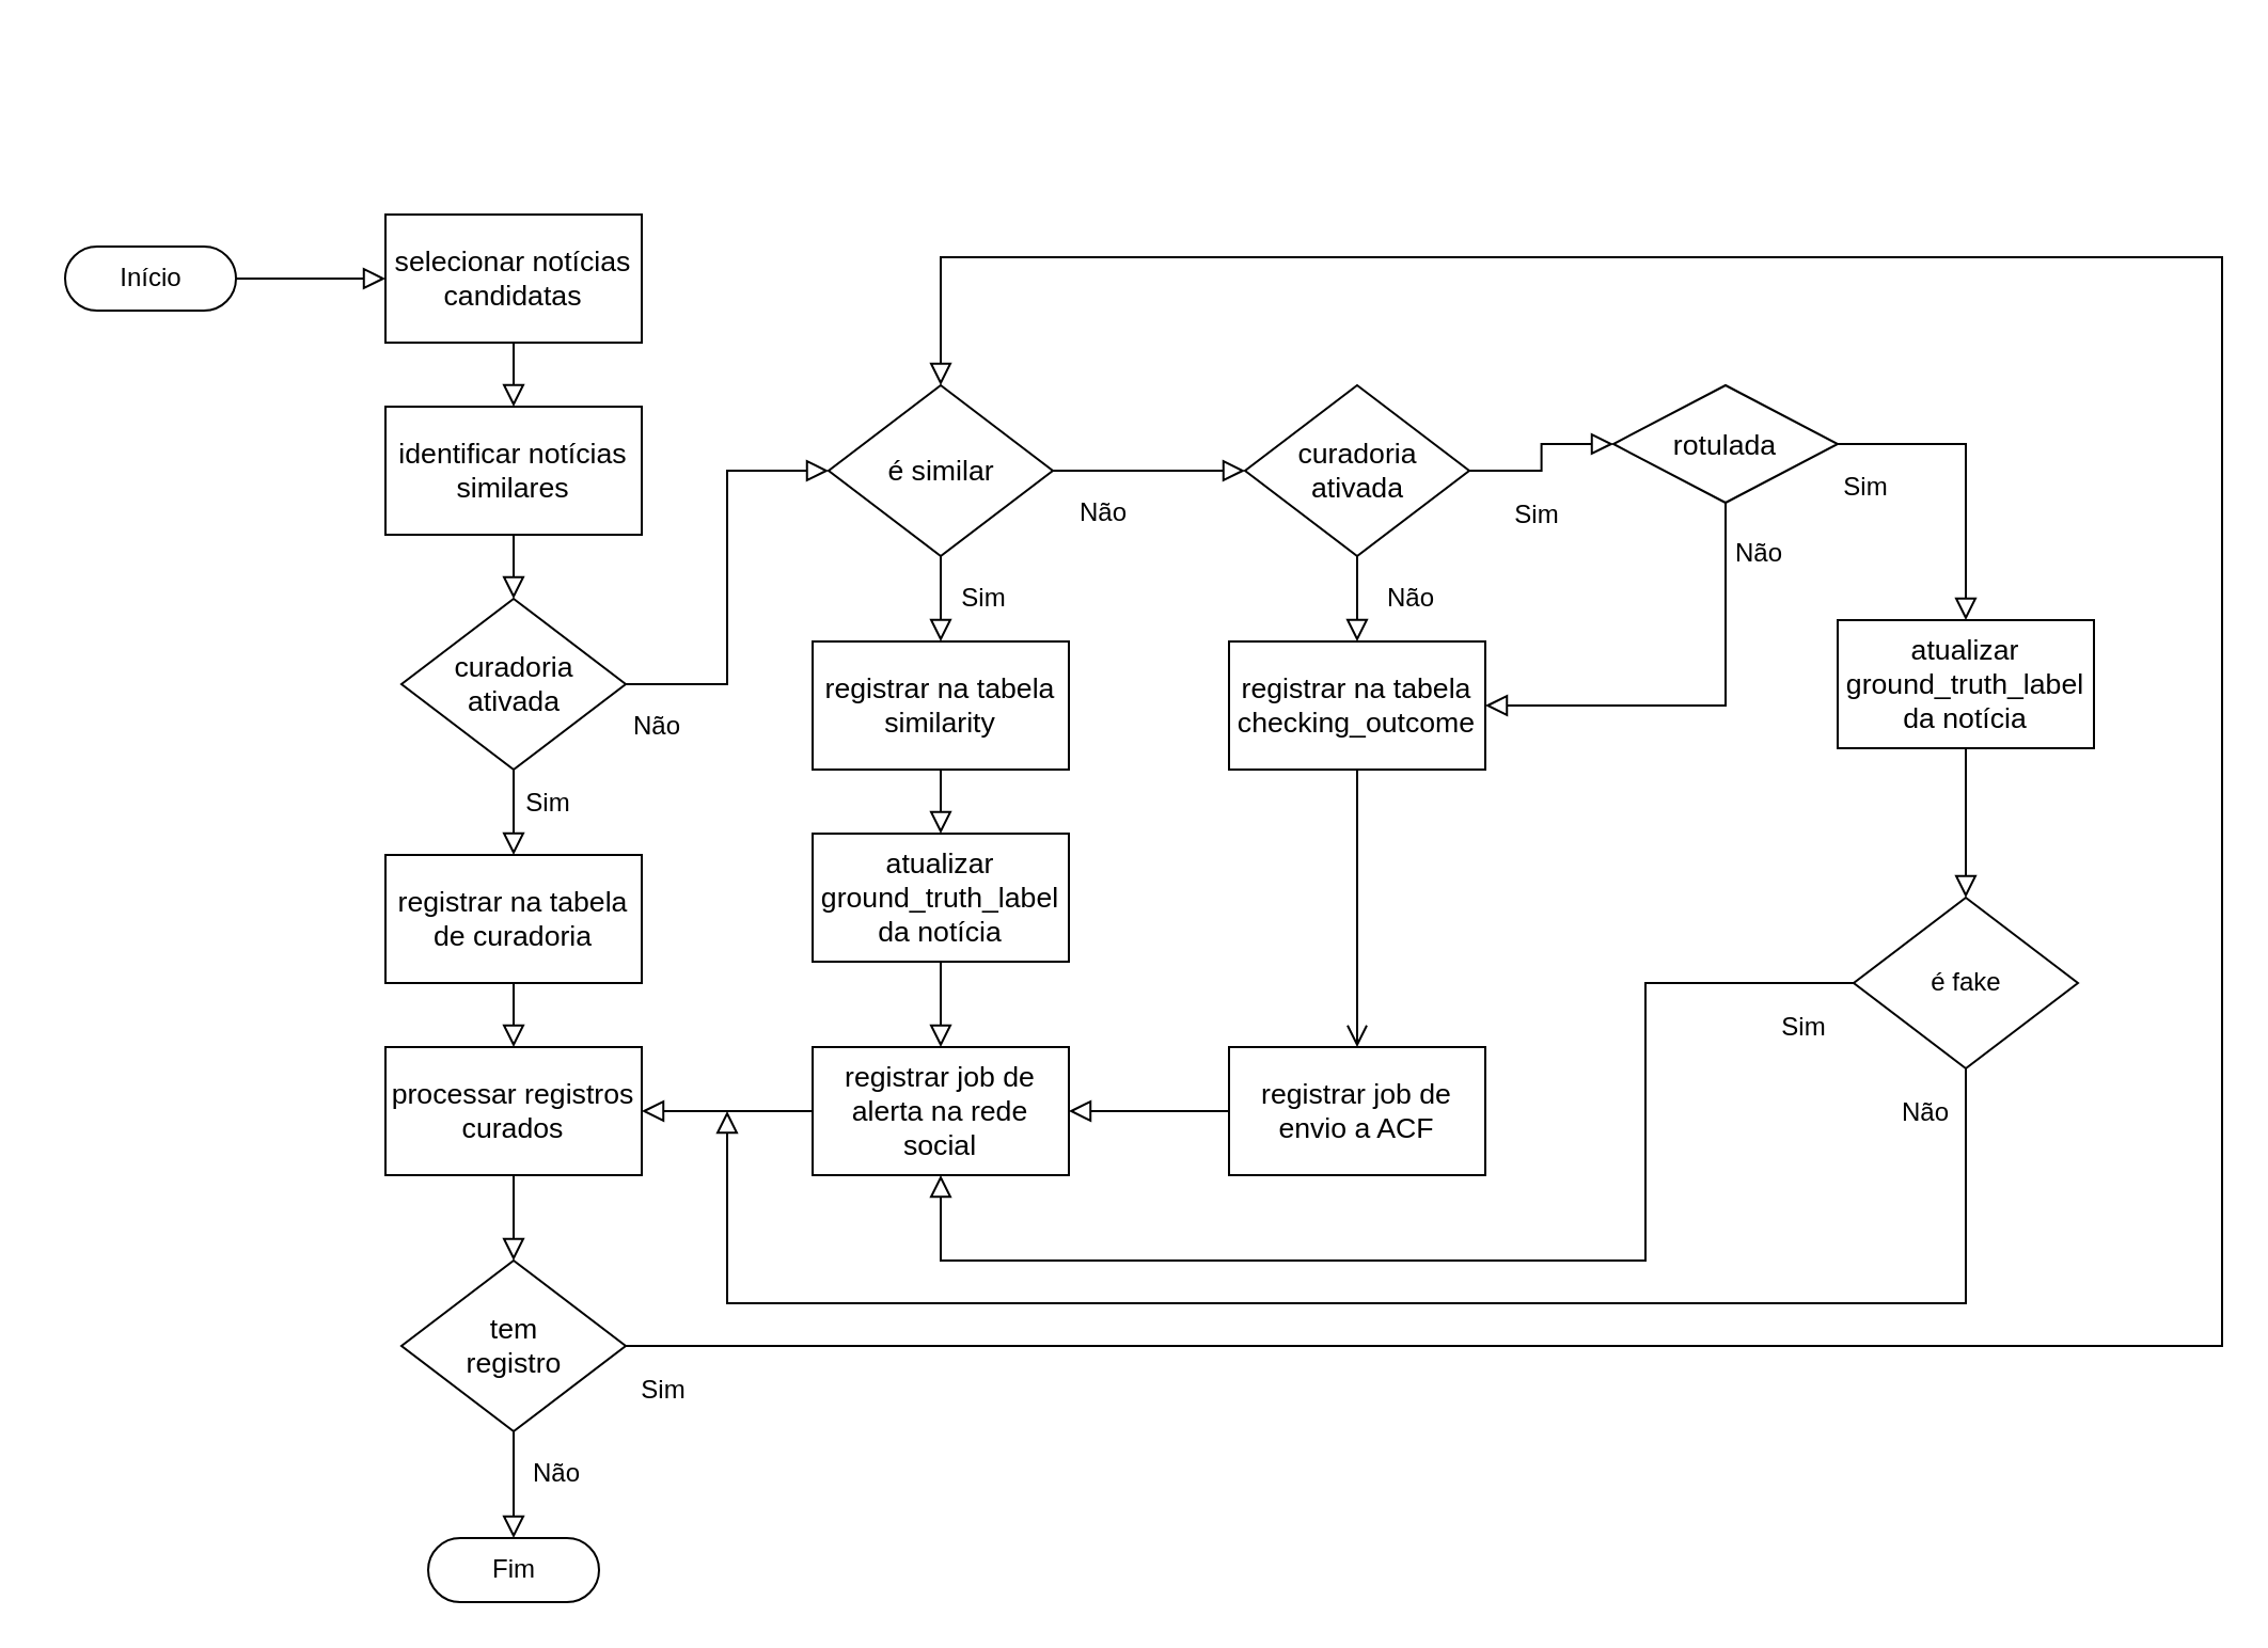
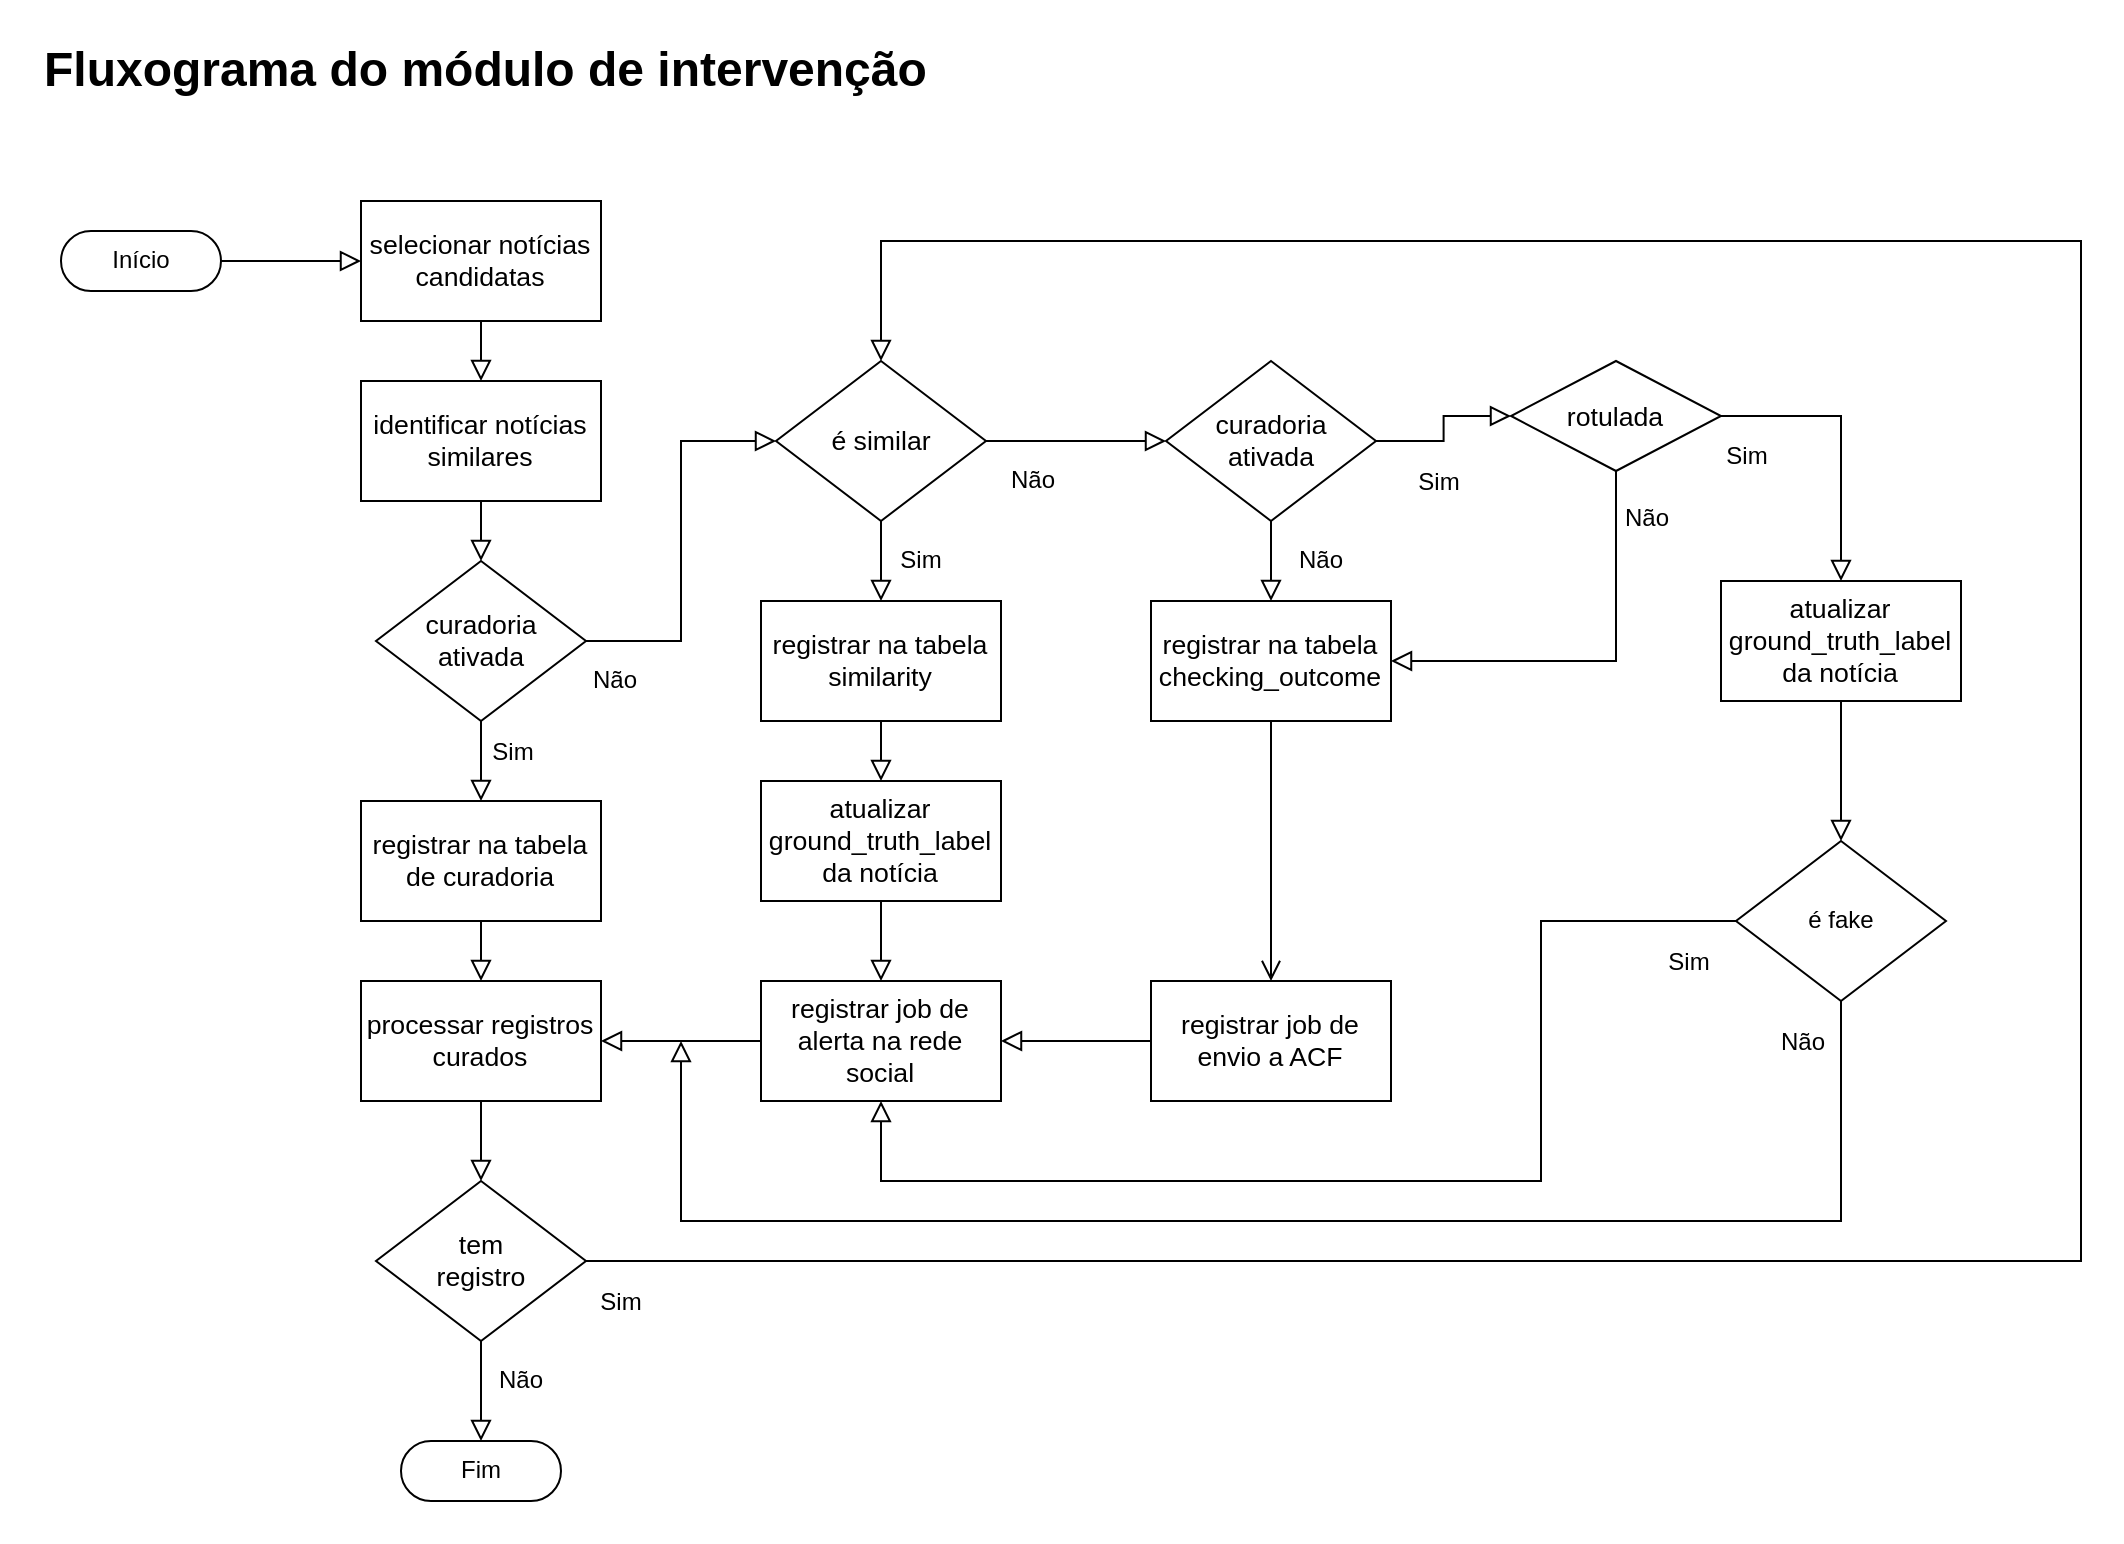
+ <mxCell id="2" value="Fluxograma do módulo de intervenção" style="text;html=1;strokeColor=none;fillColor=none;align=left;verticalAlign=middle;whiteSpace=wrap;rounded=0;glass=0;labelBackgroundColor=none;fontFamily=Helvetica;fontSize=24;fontColor=#000000;fontStyle=1" vertex="1" parent="1"><mxGeometry x="20" y="20" width="470" height="30" as="geometry" /></mxCell>
